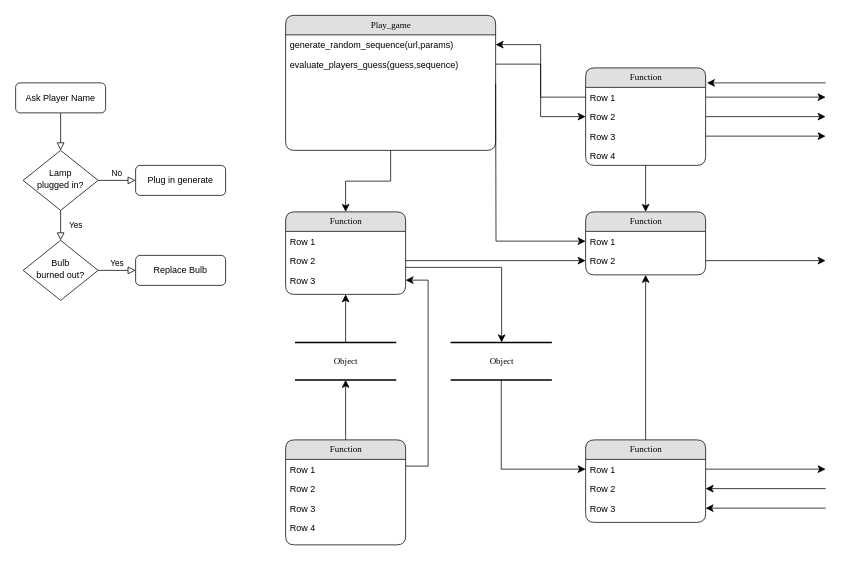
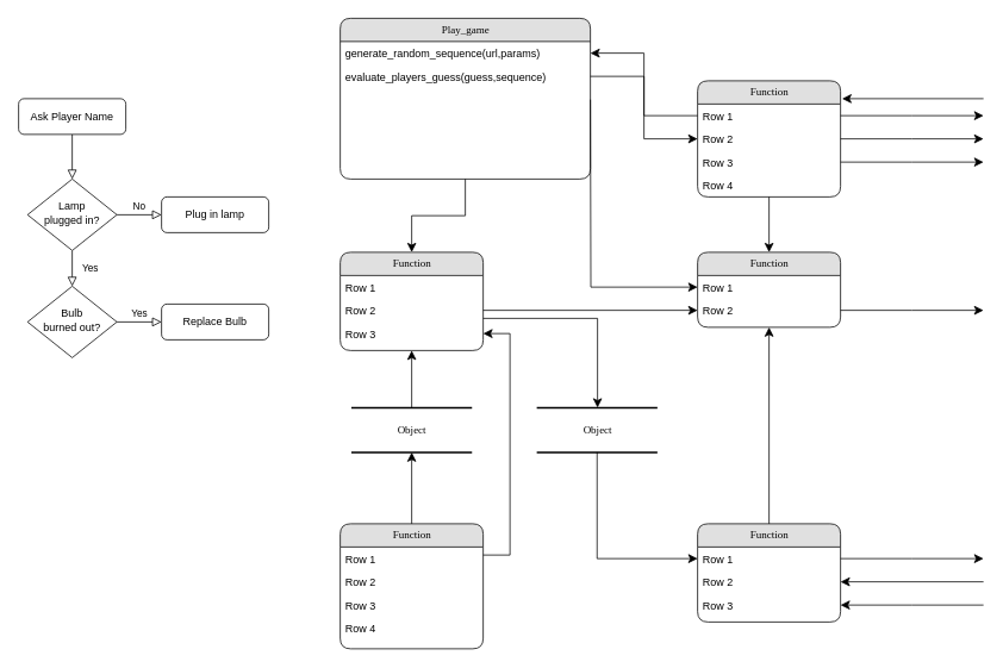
- <mxCell id="7" value="Plug in generate" style="rounded=1;whiteSpace=wrap;html=1;fontSize=12;glass=0;strokeWidth=1;shadow=0;" vertex="1" parent="1"><mxGeometry x="180" y="220" width="120" height="40" as="geometry" /></mxCell>
+ <mxCell id="7" value="Plug in lamp" style="rounded=1;whiteSpace=wrap;html=1;fontSize=12;glass=0;strokeWidth=1;shadow=0;" vertex="1" parent="1"><mxGeometry x="180" y="220" width="120" height="40" as="geometry" /></mxCell>
